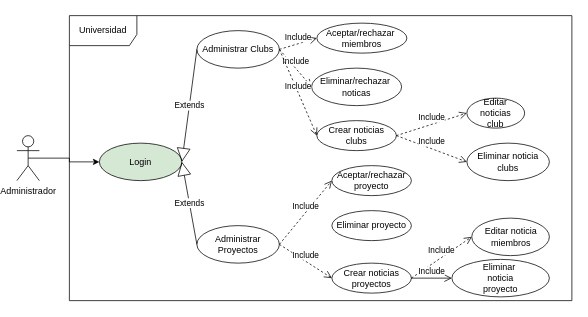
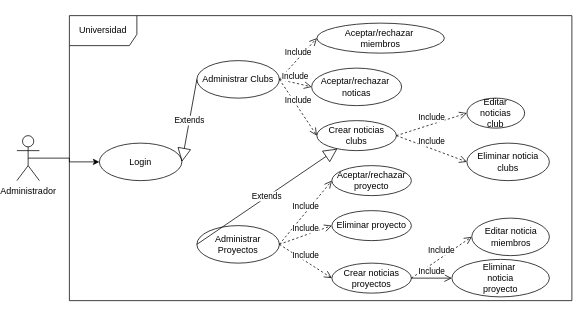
- <mxCell id="8" value="Aceptar/rechazar&amp;nbsp;&lt;br&gt;miembros" style="ellipse;whiteSpace=wrap;html=1;" vertex="1" parent="1"><mxGeometry x="420" y="30" width="120" height="40" as="geometry" /></mxCell>
+ <mxCell id="8" value="Aceptar/rechazar&amp;nbsp;&lt;br&gt;miembros" style="ellipse;whiteSpace=wrap;html=1;" vertex="1" parent="1"><mxGeometry x="420" y="30" width="170" height="40" as="geometry" /></mxCell>
- <mxCell id="6" value="Administrar Clubs" style="ellipse;whiteSpace=wrap;html=1;" vertex="1" parent="1"><mxGeometry x="260" y="40" width="110" height="50" as="geometry" /></mxCell>
+ <mxCell id="6" value="Administrar Clubs" style="ellipse;whiteSpace=wrap;html=1;" vertex="1" parent="1"><mxGeometry x="260" y="80" width="110" height="50" as="geometry" /></mxCell>
- <mxCell id="9" value="Eliminar/rechazar&amp;nbsp;&lt;br&gt;noticas" style="ellipse;whiteSpace=wrap;html=1;" vertex="1" parent="1"><mxGeometry x="413" y="90" width="120" height="50" as="geometry" /></mxCell>
+ <mxCell id="9" value="Aceptar/rechazar&amp;nbsp;&lt;br&gt;noticas" style="ellipse;whiteSpace=wrap;html=1;" vertex="1" parent="1"><mxGeometry x="413" y="90" width="120" height="50" as="geometry" /></mxCell>
- <mxCell id="5" value="Login" style="ellipse;whiteSpace=wrap;html=1;fillColor=#d5e8d4;" vertex="1" parent="1"><mxGeometry x="130" y="190" width="110" height="50" as="geometry" /></mxCell>
+ <mxCell id="5" value="Login" style="ellipse;whiteSpace=wrap;html=1;" vertex="1" parent="1"><mxGeometry x="130" y="190" width="110" height="50" as="geometry" /></mxCell>
- <mxCell id="12" value="Extends" style="endArrow=block;endSize=16;endFill=0;html=1;rounded=0;exitX=0;exitY=0.5;exitDx=0;exitDy=0;entryX=1;entryY=0.5;entryDx=0;entryDy=0;" edge="1" parent="1" source="7" target="5"><mxGeometry width="160" relative="1" as="geometry"><mxPoint x="250" y="200" as="sourcePoint" /><mxPoint x="230" y="310" as="targetPoint" /></mxGeometry></mxCell>
+ <mxCell id="12" value="Extends" style="endArrow=block;endSize=16;endFill=0;html=1;rounded=0;exitX=0;exitY=0.5;exitDx=0;exitDy=0;" edge="1" parent="1" source="7" target="10"><mxGeometry width="160" relative="1" as="geometry"><mxPoint x="250" y="200" as="sourcePoint" /><mxPoint x="230" y="310" as="targetPoint" /></mxGeometry></mxCell>
+ <mxCell id="24" value="Include" style="html=1;verticalAlign=bottom;endArrow=open;dashed=1;endSize=8;rounded=0;exitX=1;exitY=0.5;exitDx=0;exitDy=0;entryX=0;entryY=0.5;entryDx=0;entryDy=0;" edge="1" parent="1" source="7" target="17"><mxGeometry relative="1" as="geometry"><mxPoint x="380" y="335" as="sourcePoint" /><mxPoint x="450" y="250" as="targetPoint" /></mxGeometry></mxCell>
